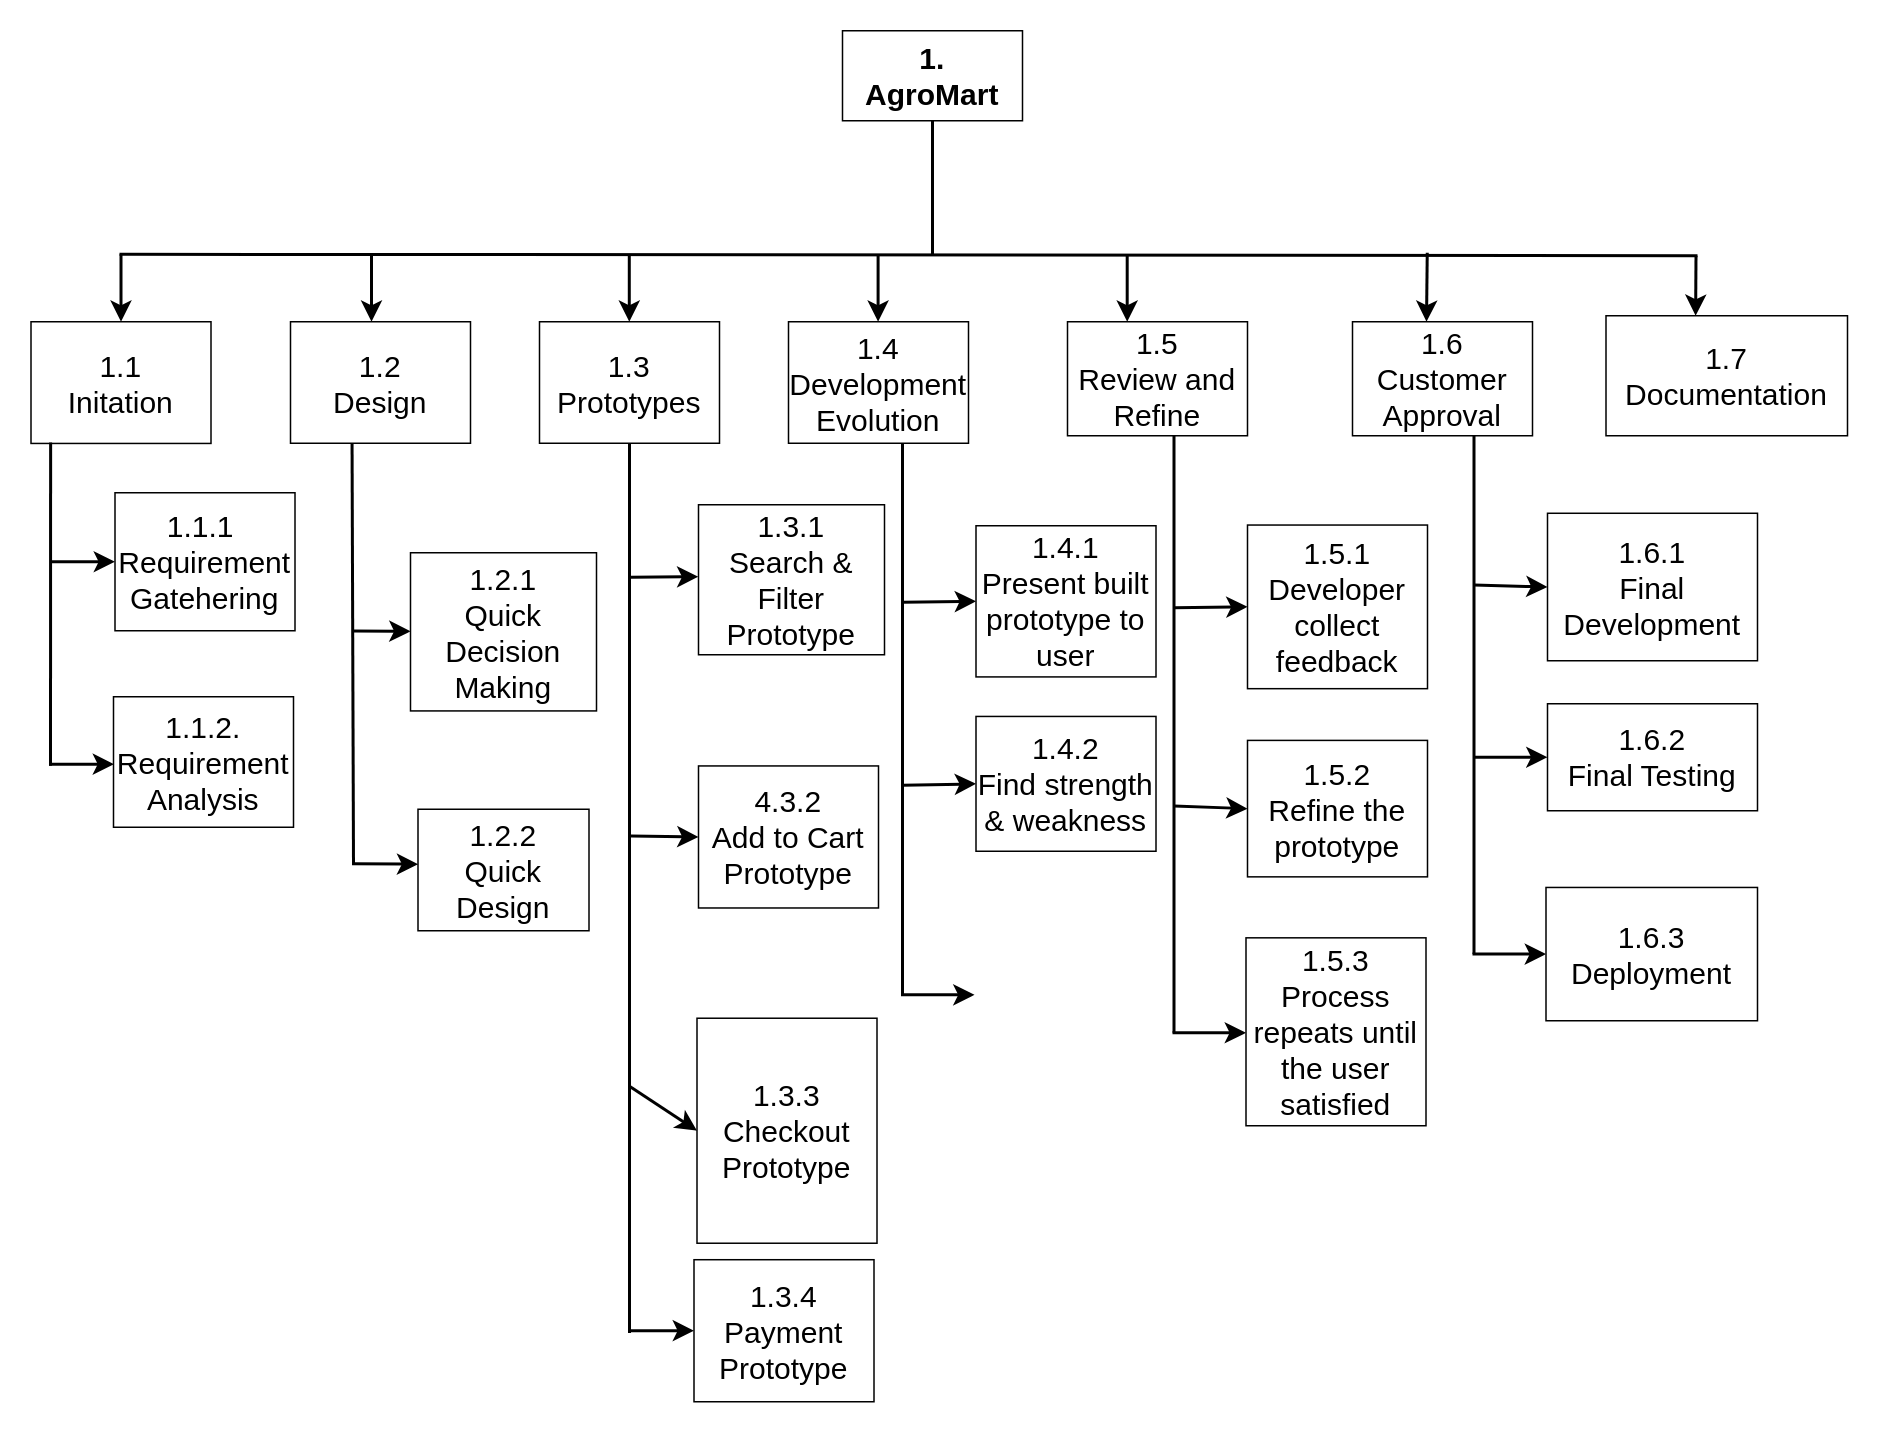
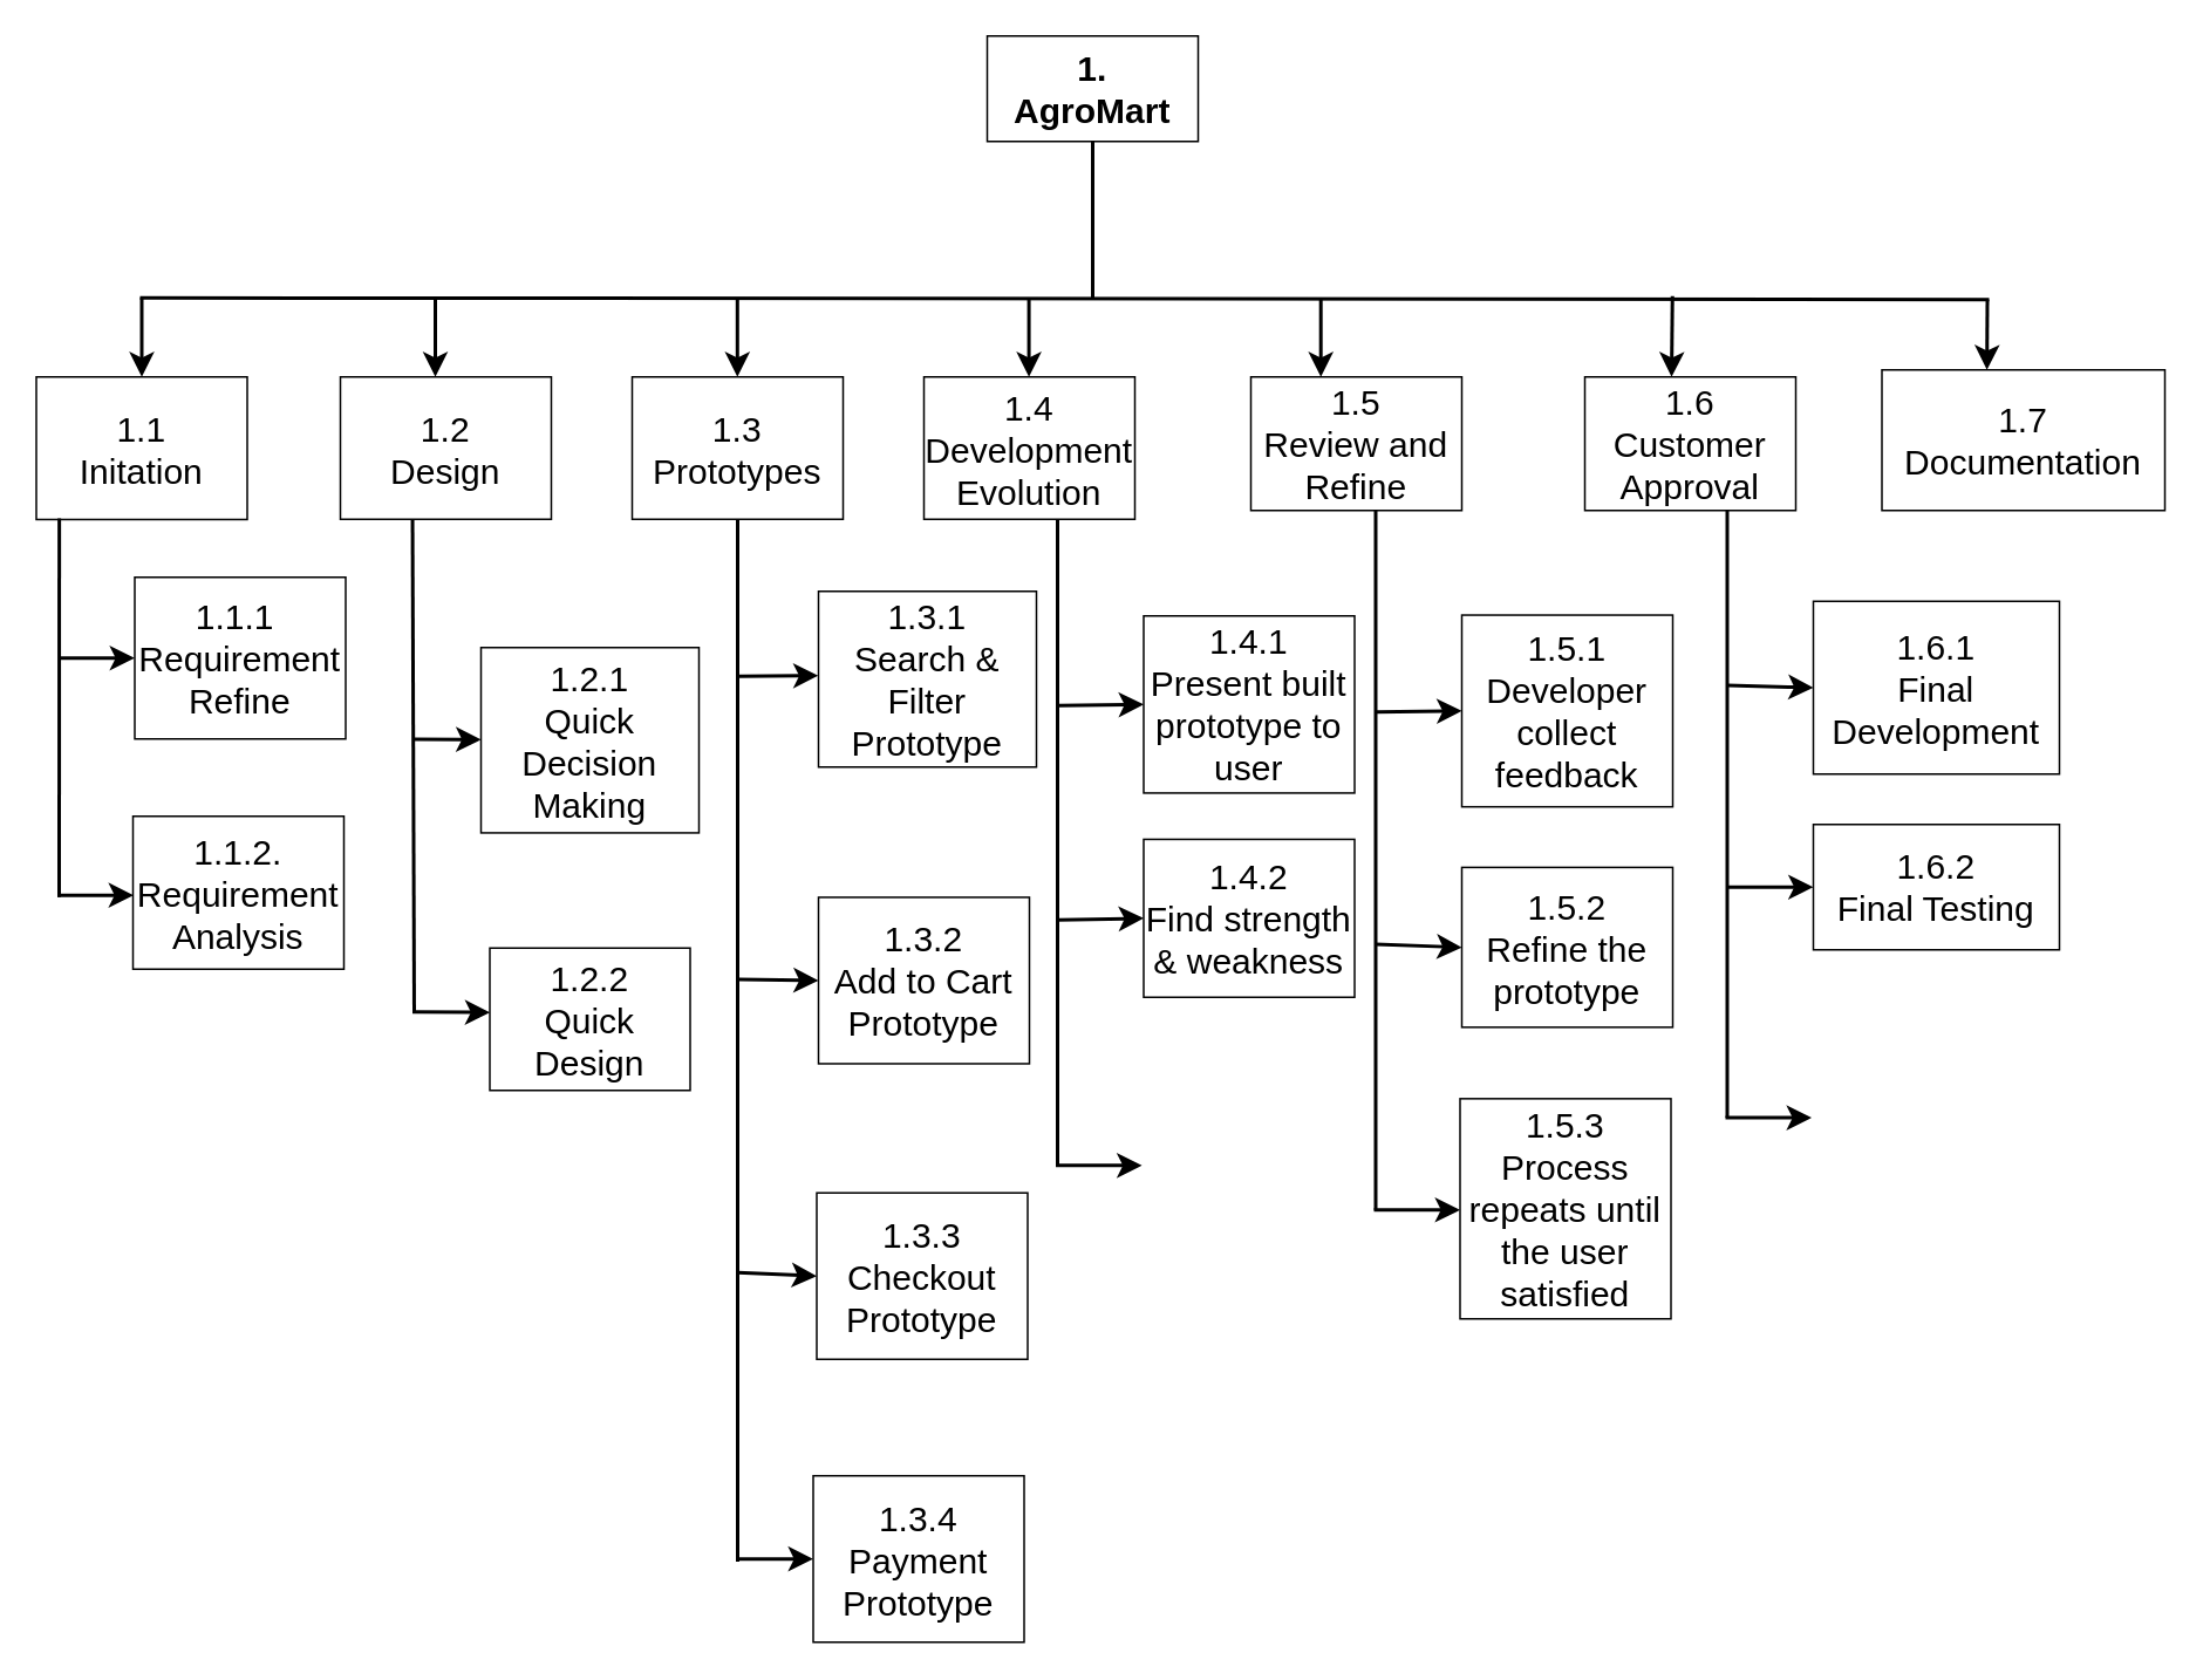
- <mxCell id="61" value="&lt;font style=&quot;font-size: 20px;&quot;&gt;1.1.1&amp;nbsp;&lt;br&gt;Requirement Gatehering&lt;/font&gt;" style="rounded=0;whiteSpace=wrap;html=1;fontSize=16;" vertex="1" parent="1"><mxGeometry x="76" y="328" width="120" height="92" as="geometry" /></mxCell>
+ <mxCell id="61" value="&lt;font style=&quot;font-size: 20px;&quot;&gt;1.1.1&amp;nbsp;&lt;br&gt;Requirement Refine&lt;/font&gt;" style="rounded=0;whiteSpace=wrap;html=1;fontSize=16;" vertex="1" parent="1"><mxGeometry x="76" y="328" width="120" height="92" as="geometry" /></mxCell>
- <mxCell id="26" value="&lt;font style=&quot;font-size: 20px;&quot;&gt;4.3.2&lt;br&gt;Add to Cart Prototype&lt;/font&gt;" style="rounded=0;whiteSpace=wrap;html=1;fontSize=16;" vertex="1" parent="23"><mxGeometry x="46" y="171.13" width="120" height="94.695" as="geometry" /></mxCell>
+ <mxCell id="26" value="&lt;font style=&quot;font-size: 20px;&quot;&gt;1.3.2&lt;br&gt;Add to Cart Prototype&lt;/font&gt;" style="rounded=0;whiteSpace=wrap;html=1;fontSize=16;" vertex="1" parent="23"><mxGeometry x="46" y="171.13" width="120" height="94.695" as="geometry" /></mxCell>
- <mxCell id="47" value="&lt;font style=&quot;font-size: 20px;&quot;&gt;1.6.3&lt;br&gt;Deployment&lt;/font&gt;" style="rounded=0;whiteSpace=wrap;html=1;fontSize=16;container=0;" vertex="1" parent="46"><mxGeometry x="49" width="141" height="88.86" as="geometry" /></mxCell>
- <mxCell id="27" value="&lt;font style=&quot;font-size: 20px;&quot;&gt;1.3.3&lt;br&gt;Checkout Prototype&lt;/font&gt;" style="rounded=0;whiteSpace=wrap;html=1;fontSize=16;" vertex="1" parent="23"><mxGeometry x="45" y="339.324" width="120" height="150" as="geometry" /></mxCell>
+ <mxCell id="27" value="&lt;font style=&quot;font-size: 20px;&quot;&gt;1.3.3&lt;br&gt;Checkout Prototype&lt;/font&gt;" style="rounded=0;whiteSpace=wrap;html=1;fontSize=16;" vertex="1" parent="23"><mxGeometry x="45" y="339.324" width="120" height="94.695" as="geometry" /></mxCell>
